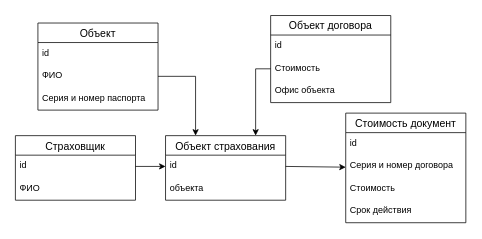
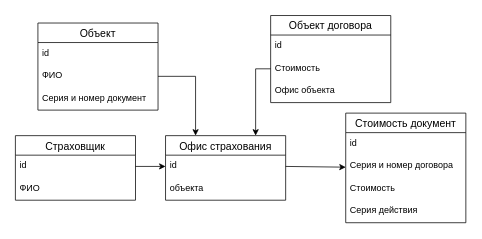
- <mxCell id="5" value="Серия и номер паспорта" style="text;strokeColor=none;fillColor=none;spacingLeft=4;spacingRight=4;overflow=hidden;rotatable=0;points=[[0,0.5],[1,0.5]];portConstraint=eastwest;fontSize=12;" vertex="1" parent="2"><mxGeometry y="86" width="160" height="30" as="geometry" /></mxCell>
+ <mxCell id="5" value="Серия и номер документ" style="text;strokeColor=none;fillColor=none;spacingLeft=4;spacingRight=4;overflow=hidden;rotatable=0;points=[[0,0.5],[1,0.5]];portConstraint=eastwest;fontSize=12;" vertex="1" parent="2"><mxGeometry y="86" width="160" height="30" as="geometry" /></mxCell>
- <mxCell id="10" value="Объект страхования" style="swimlane;fontStyle=0;childLayout=stackLayout;horizontal=1;startSize=26;horizontalStack=0;resizeParent=1;resizeParentMax=0;resizeLast=0;collapsible=1;marginBottom=0;align=center;fontSize=14;" vertex="1" parent="1"><mxGeometry x="220" y="180" width="160" height="86" as="geometry" /></mxCell>
+ <mxCell id="10" value="Офис страхования" style="swimlane;fontStyle=0;childLayout=stackLayout;horizontal=1;startSize=26;horizontalStack=0;resizeParent=1;resizeParentMax=0;resizeLast=0;collapsible=1;marginBottom=0;align=center;fontSize=14;" vertex="1" parent="1"><mxGeometry x="220" y="180" width="160" height="86" as="geometry" /></mxCell>
- <mxCell id="20" value="Срок действия" style="text;strokeColor=none;fillColor=none;spacingLeft=4;spacingRight=4;overflow=hidden;rotatable=0;points=[[0,0.5],[1,0.5]];portConstraint=eastwest;fontSize=12;" vertex="1" parent="16"><mxGeometry y="116" width="160" height="30" as="geometry" /></mxCell>
+ <mxCell id="20" value="Серия действия" style="text;strokeColor=none;fillColor=none;spacingLeft=4;spacingRight=4;overflow=hidden;rotatable=0;points=[[0,0.5],[1,0.5]];portConstraint=eastwest;fontSize=12;" vertex="1" parent="16"><mxGeometry y="116" width="160" height="30" as="geometry" /></mxCell>
